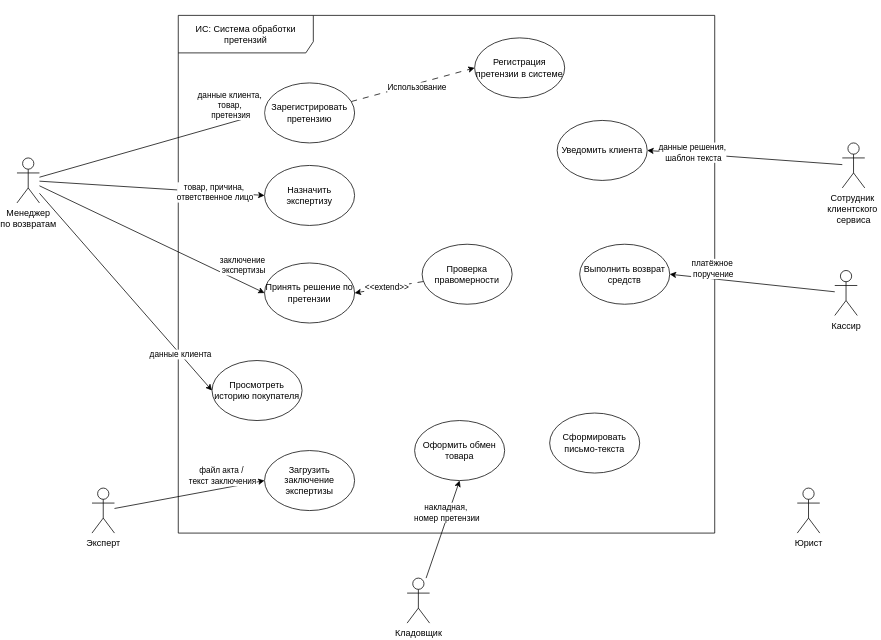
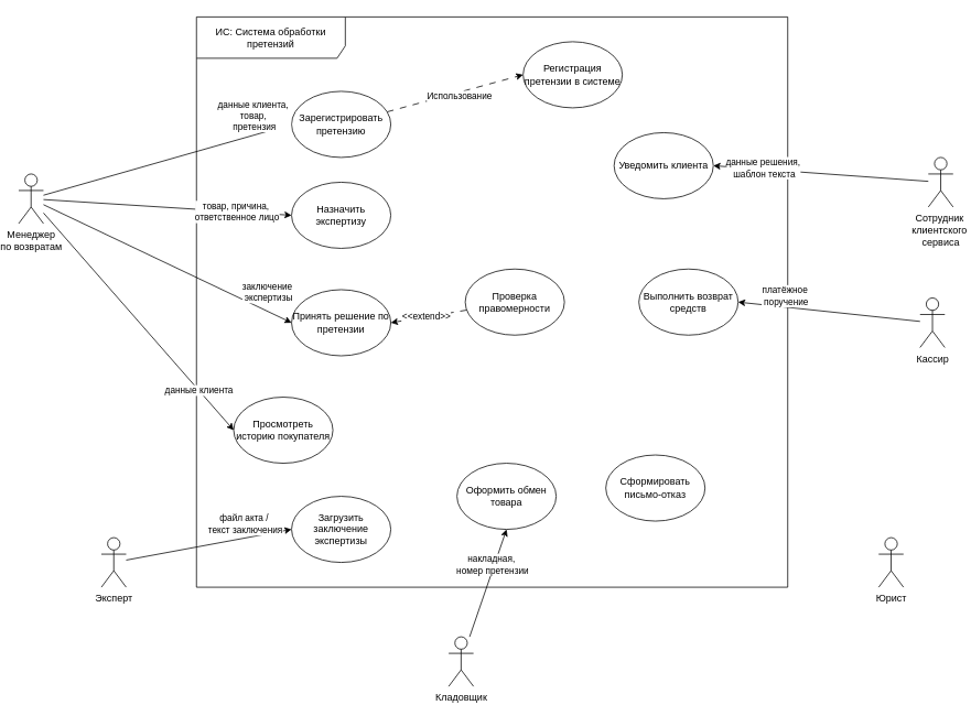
- <mxCell id="32" value="Сформировать письмо-текста" style="ellipse;whiteSpace=wrap;html=1;" vertex="1" parent="1"><mxGeometry x="730" y="550" width="120" height="80" as="geometry" /></mxCell>
+ <mxCell id="32" value="Сформировать письмо-отказ" style="ellipse;whiteSpace=wrap;html=1;" vertex="1" parent="1"><mxGeometry x="730" y="550" width="120" height="80" as="geometry" /></mxCell>
